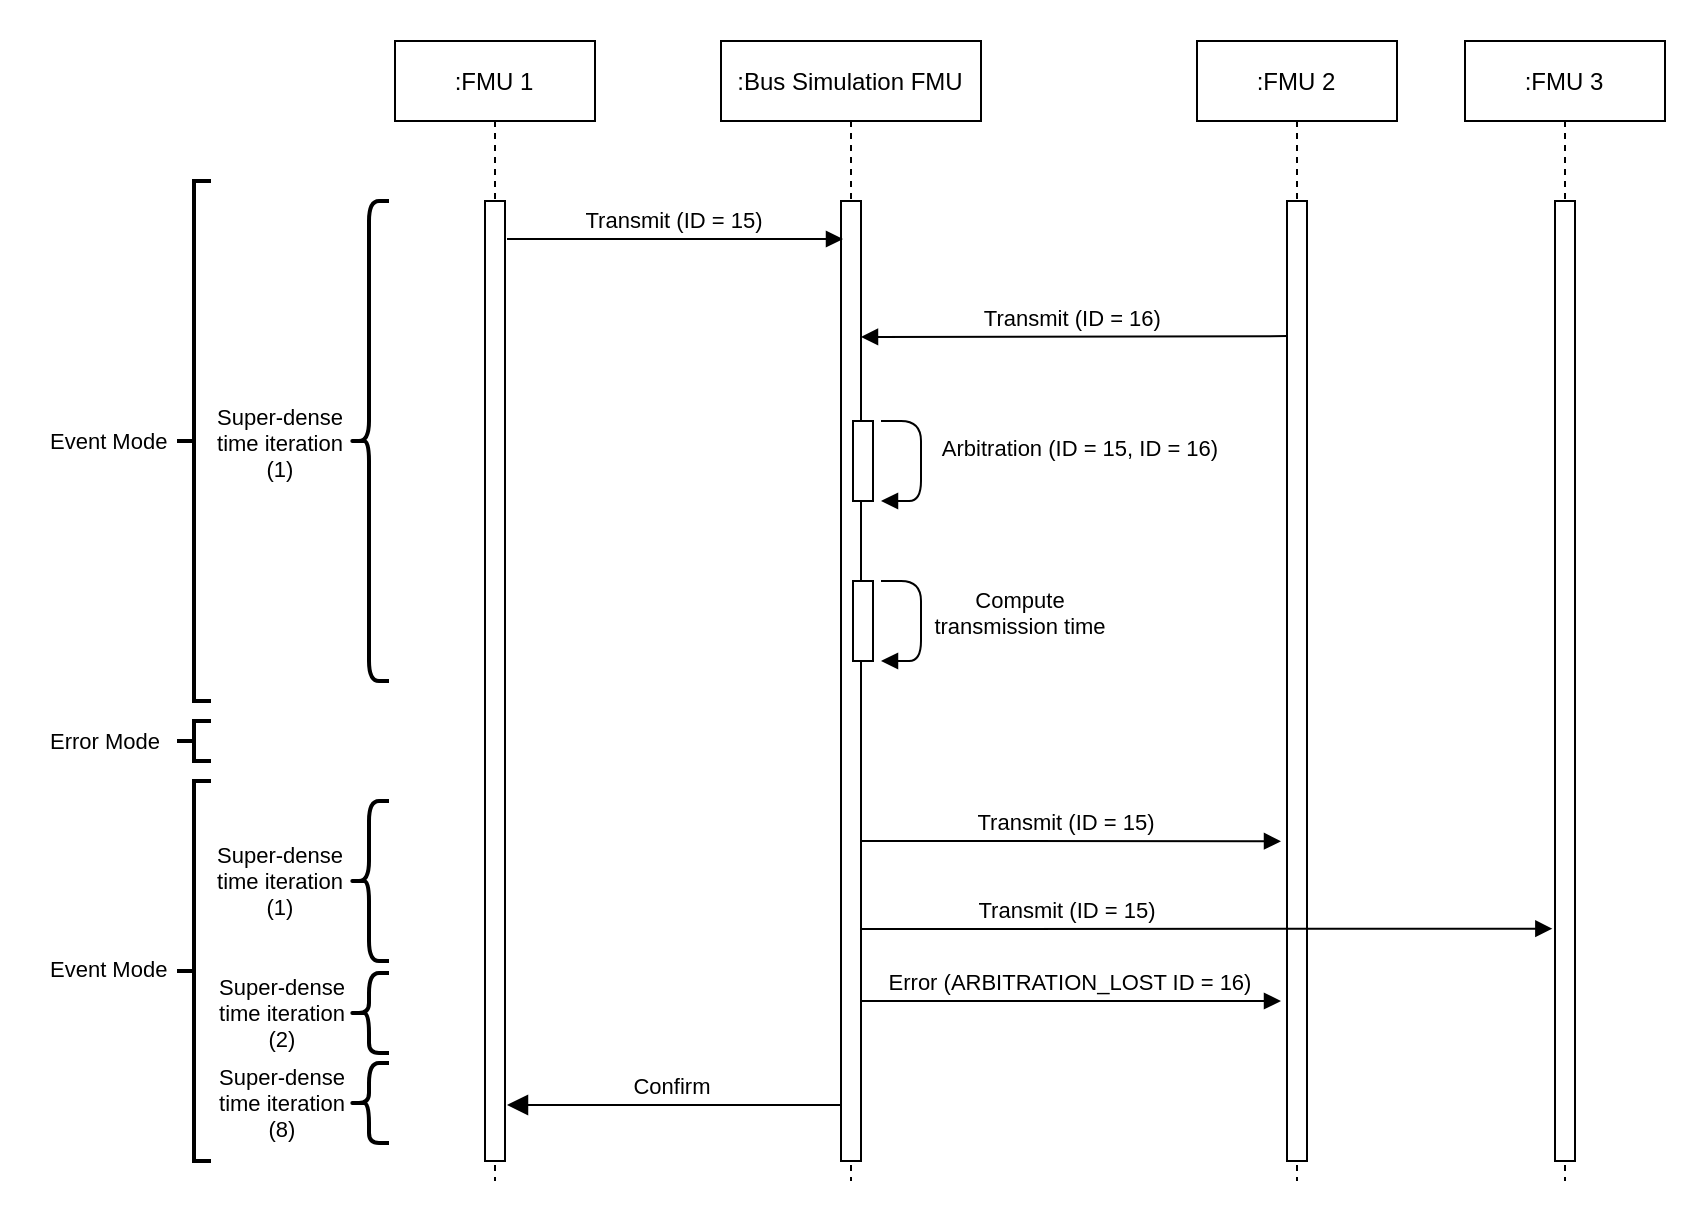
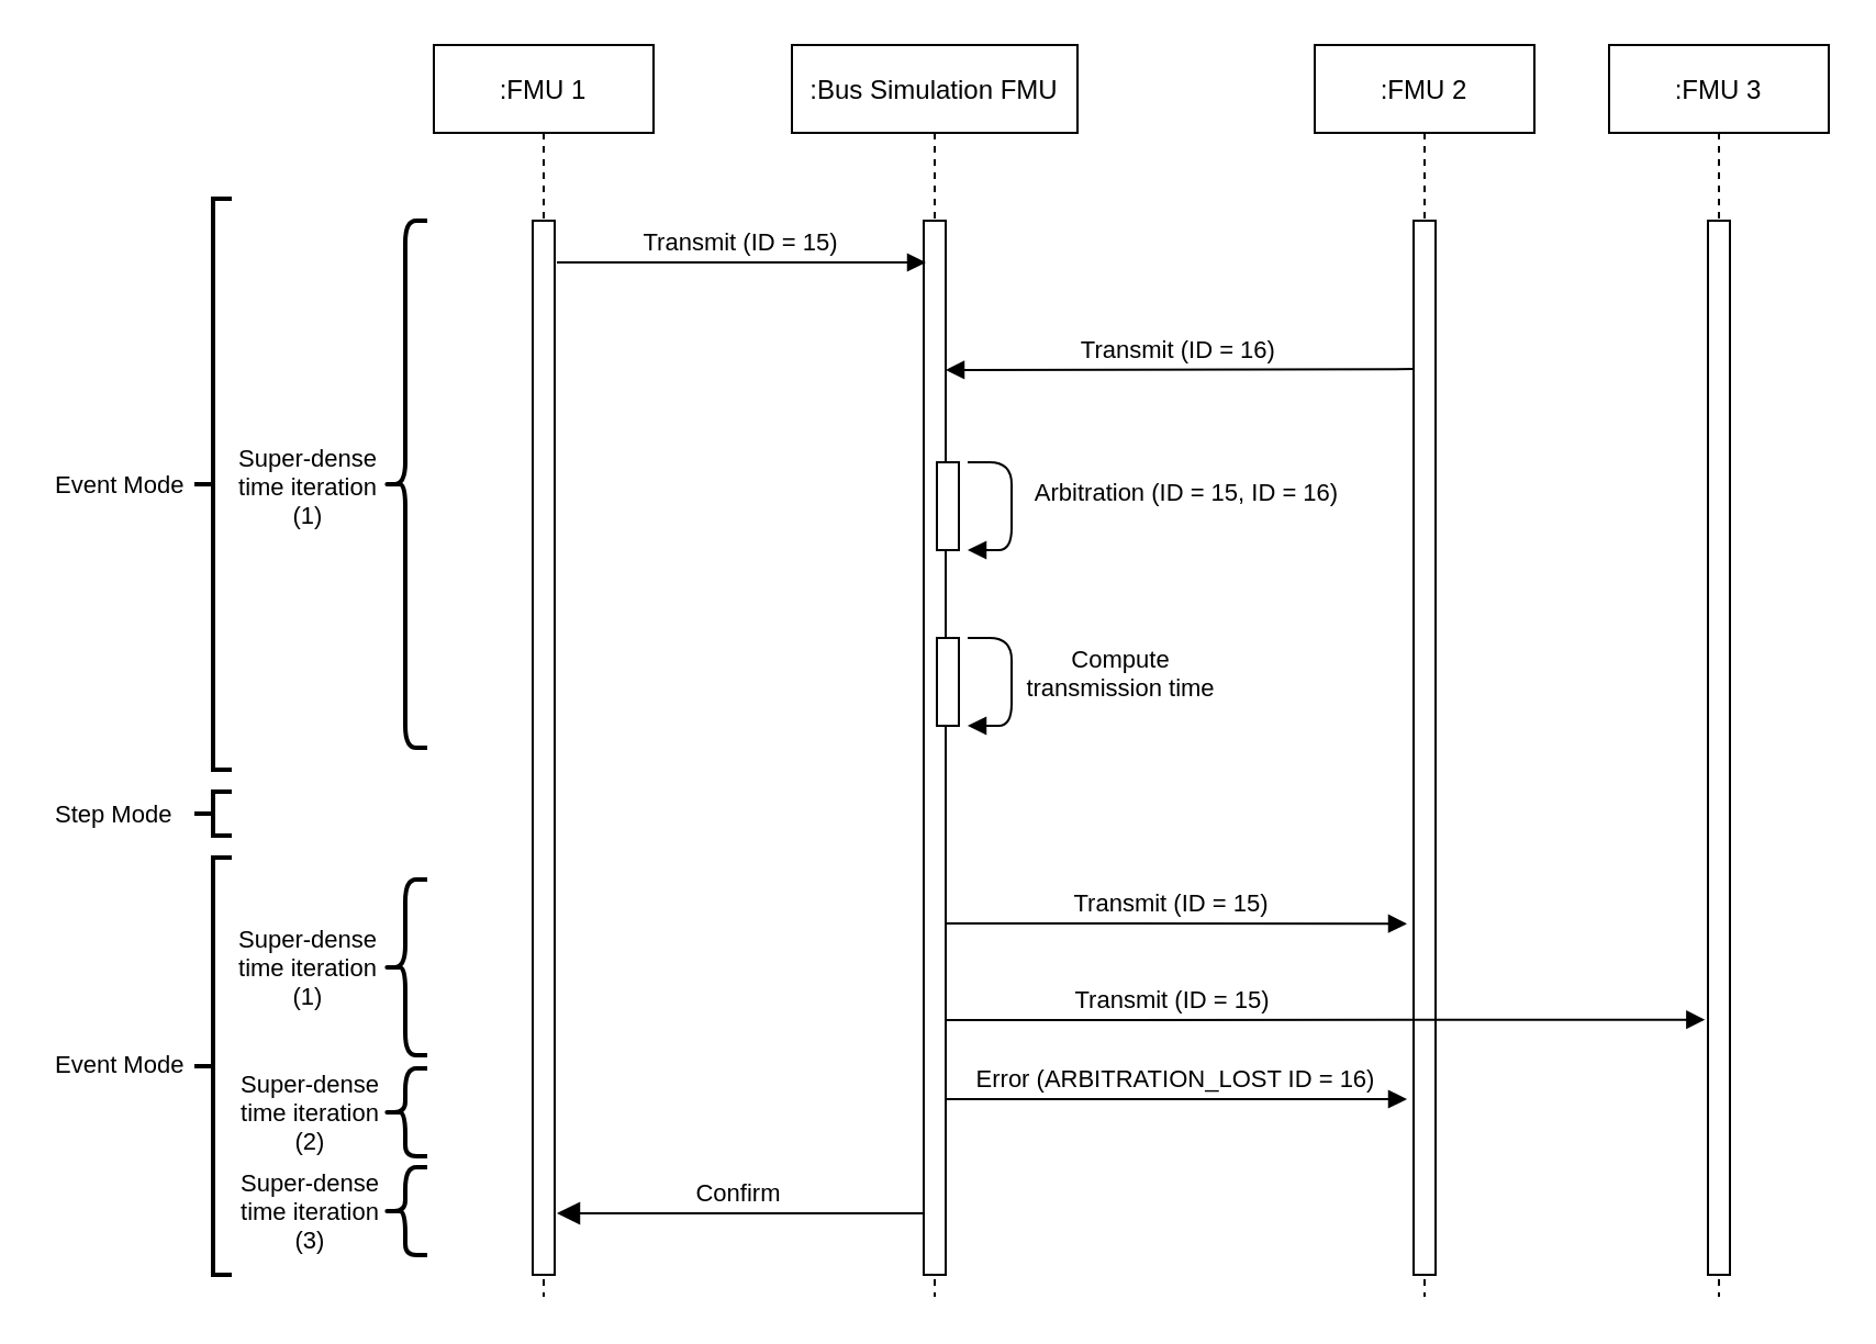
- <mxCell id="29" value="Error Mode" style="text;align=left;fontStyle=0;verticalAlign=middle;spacingLeft=3;spacingRight=3;strokeColor=none;rotatable=0;points=[[0,0.5],[1,0.5]];portConstraint=eastwest;fontSize=11;fillColor=none;" parent="1" vertex="1"><mxGeometry x="20" y="357" width="80" height="26" as="geometry" /></mxCell>
+ <mxCell id="29" value="Step Mode" style="text;align=left;fontStyle=0;verticalAlign=middle;spacingLeft=3;spacingRight=3;strokeColor=none;rotatable=0;points=[[0,0.5],[1,0.5]];portConstraint=eastwest;fontSize=11;fillColor=none;" parent="1" vertex="1"><mxGeometry x="20" y="357" width="80" height="26" as="geometry" /></mxCell>
- <mxCell id="31" value="Super-dense&#10;time iteration&#10;(8)" style="text;align=center;fontStyle=0;verticalAlign=middle;spacingLeft=3;spacingRight=3;strokeColor=none;rotatable=0;points=[[0,0.5],[1,0.5]];portConstraint=eastwest;fontSize=11;fillColor=none;" parent="1" vertex="1"><mxGeometry x="101" y="538" width="80" height="26" as="geometry" /></mxCell>
+ <mxCell id="31" value="Super-dense&#10;time iteration&#10;(3)" style="text;align=center;fontStyle=0;verticalAlign=middle;spacingLeft=3;spacingRight=3;strokeColor=none;rotatable=0;points=[[0,0.5],[1,0.5]];portConstraint=eastwest;fontSize=11;fillColor=none;" parent="1" vertex="1"><mxGeometry x="101" y="538" width="80" height="26" as="geometry" /></mxCell>
